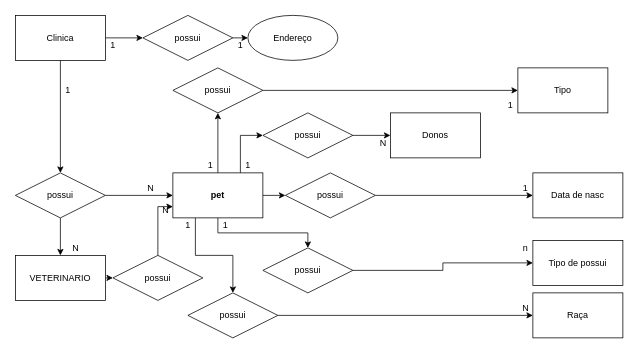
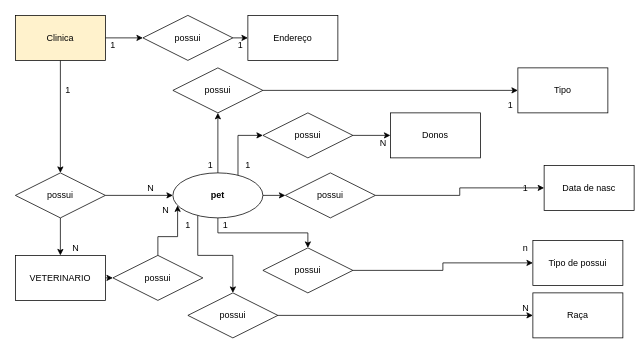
- <mxCell id="4" value="Clinica" style="rounded=0;whiteSpace=wrap;html=1;" vertex="1" parent="1"><mxGeometry x="20" y="20" width="120" height="60" as="geometry" /></mxCell>
+ <mxCell id="4" value="Clinica" style="rounded=0;whiteSpace=wrap;html=1;fillColor=#fff2cc;" vertex="1" parent="1"><mxGeometry x="20" y="20" width="120" height="60" as="geometry" /></mxCell>
- <mxCell id="7" value="Endereço" style="ellipse;whiteSpace=wrap;html=1;" vertex="1" parent="1"><mxGeometry x="330" y="20" width="120" height="60" as="geometry" /></mxCell>
+ <mxCell id="7" value="Endereço" style="rounded=0;whiteSpace=wrap;html=1;" vertex="1" parent="1"><mxGeometry x="330" y="20" width="120" height="60" as="geometry" /></mxCell>
- <mxCell id="18" value="pet" style="rounded=0;whiteSpace=wrap;html=1;fontStyle=1" vertex="1" parent="1"><mxGeometry x="230" y="230" width="120" height="60" as="geometry" /></mxCell>
+ <mxCell id="18" value="pet" style="ellipse;whiteSpace=wrap;html=1;fontStyle=1;" vertex="1" parent="1"><mxGeometry x="230" y="230" width="120" height="60" as="geometry" /></mxCell>
- <mxCell id="32" value="Data de nasc" style="rounded=0;whiteSpace=wrap;html=1;" vertex="1" parent="1"><mxGeometry x="710" y="230" width="120" height="60" as="geometry" /></mxCell>
+ <mxCell id="32" value="Data de nasc" style="rounded=0;whiteSpace=wrap;html=1;" vertex="1" parent="1"><mxGeometry x="725" y="220" width="120" height="60" as="geometry" /></mxCell>
